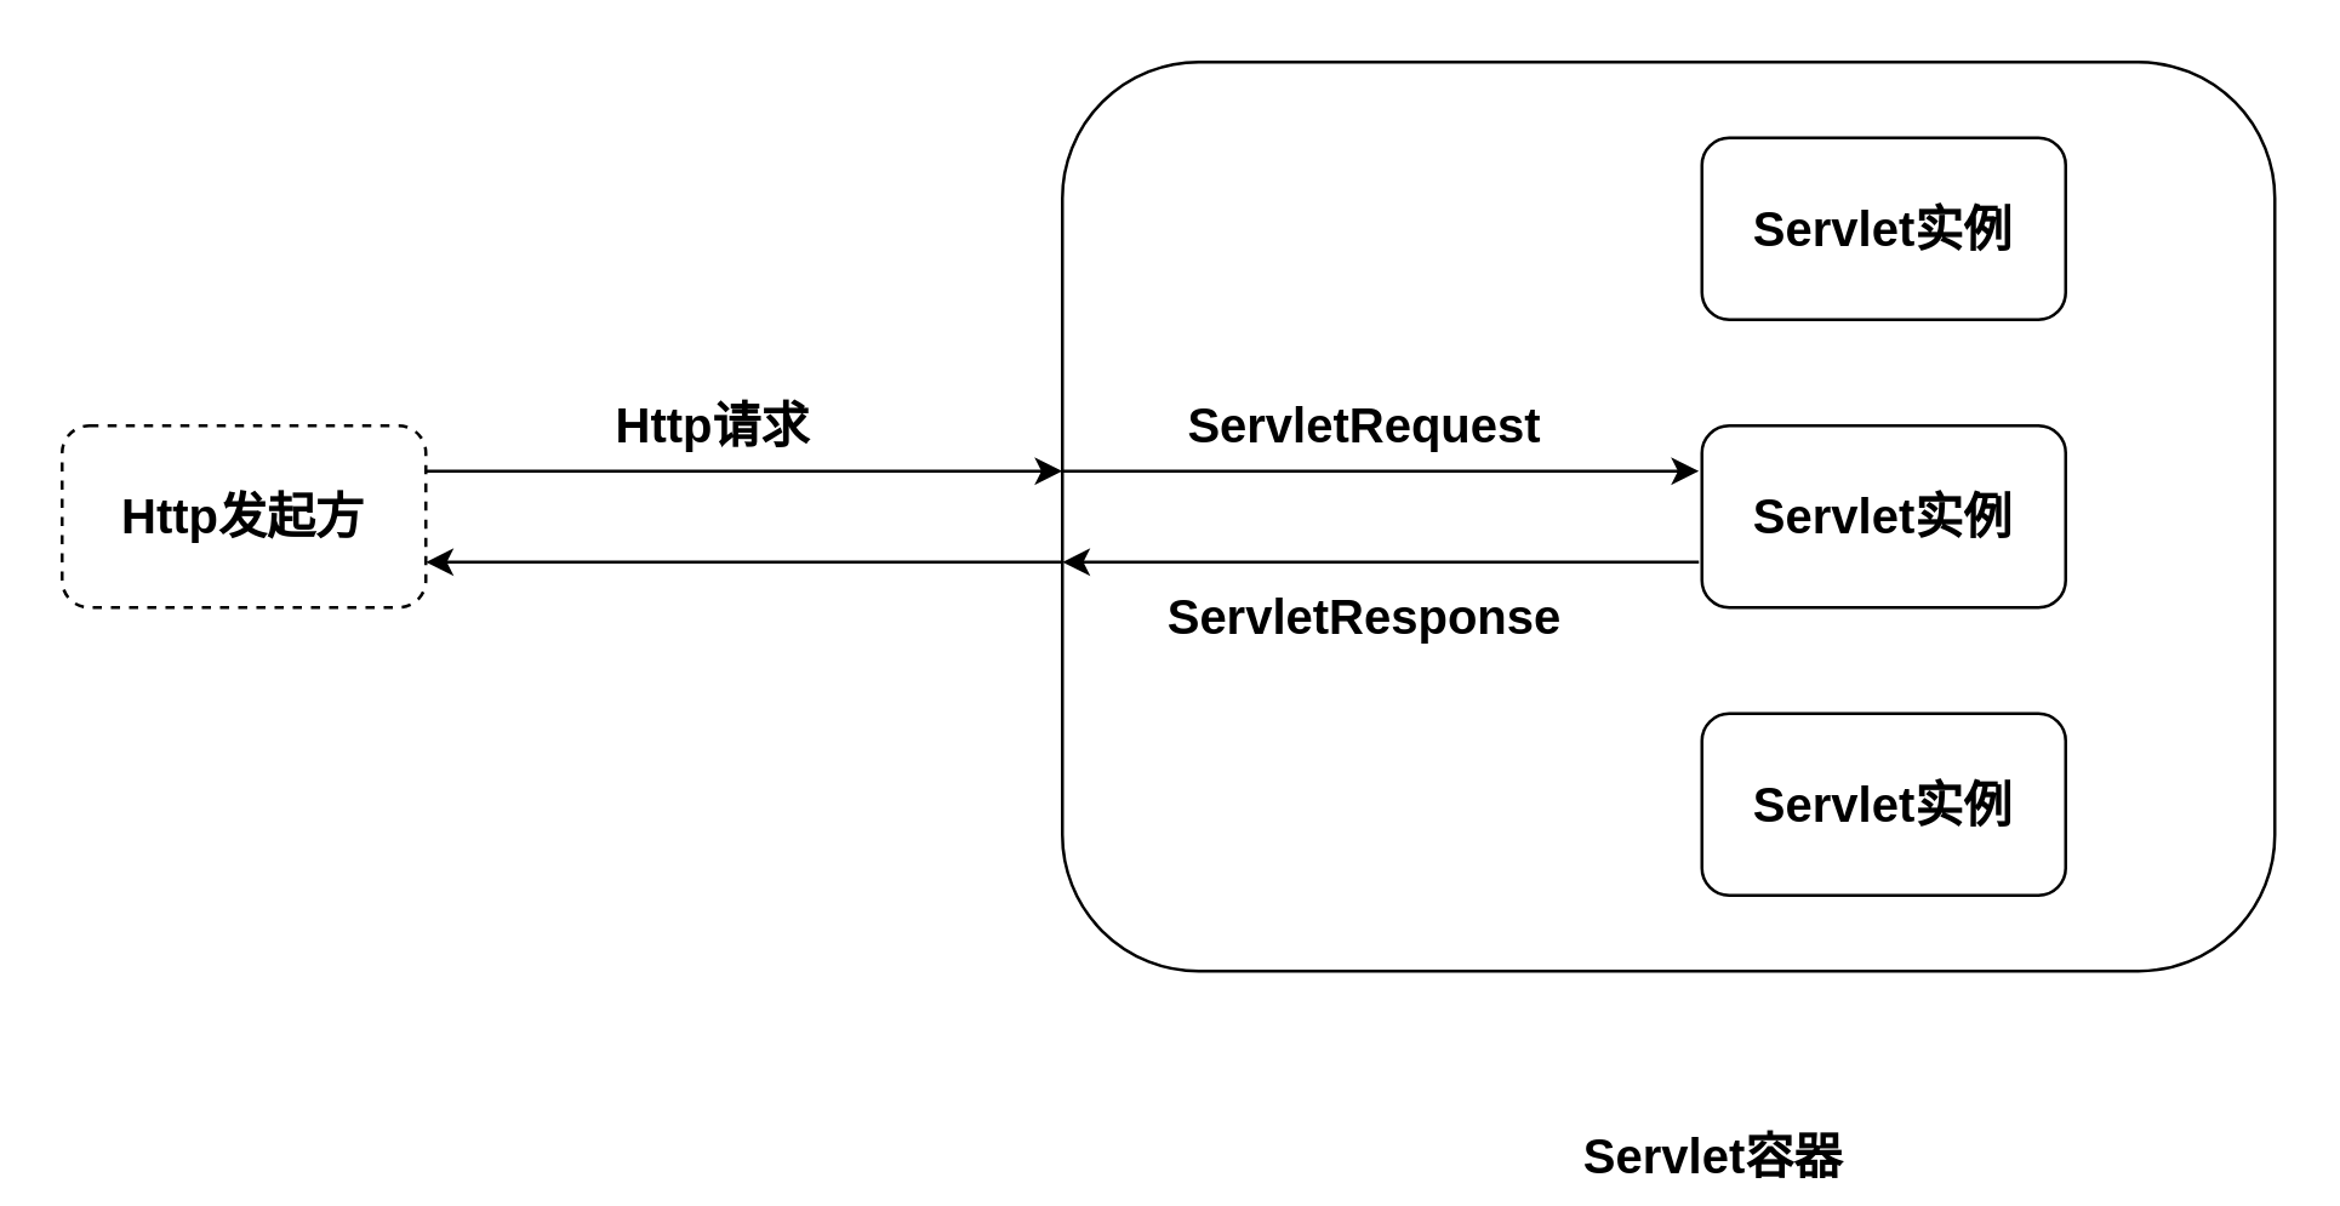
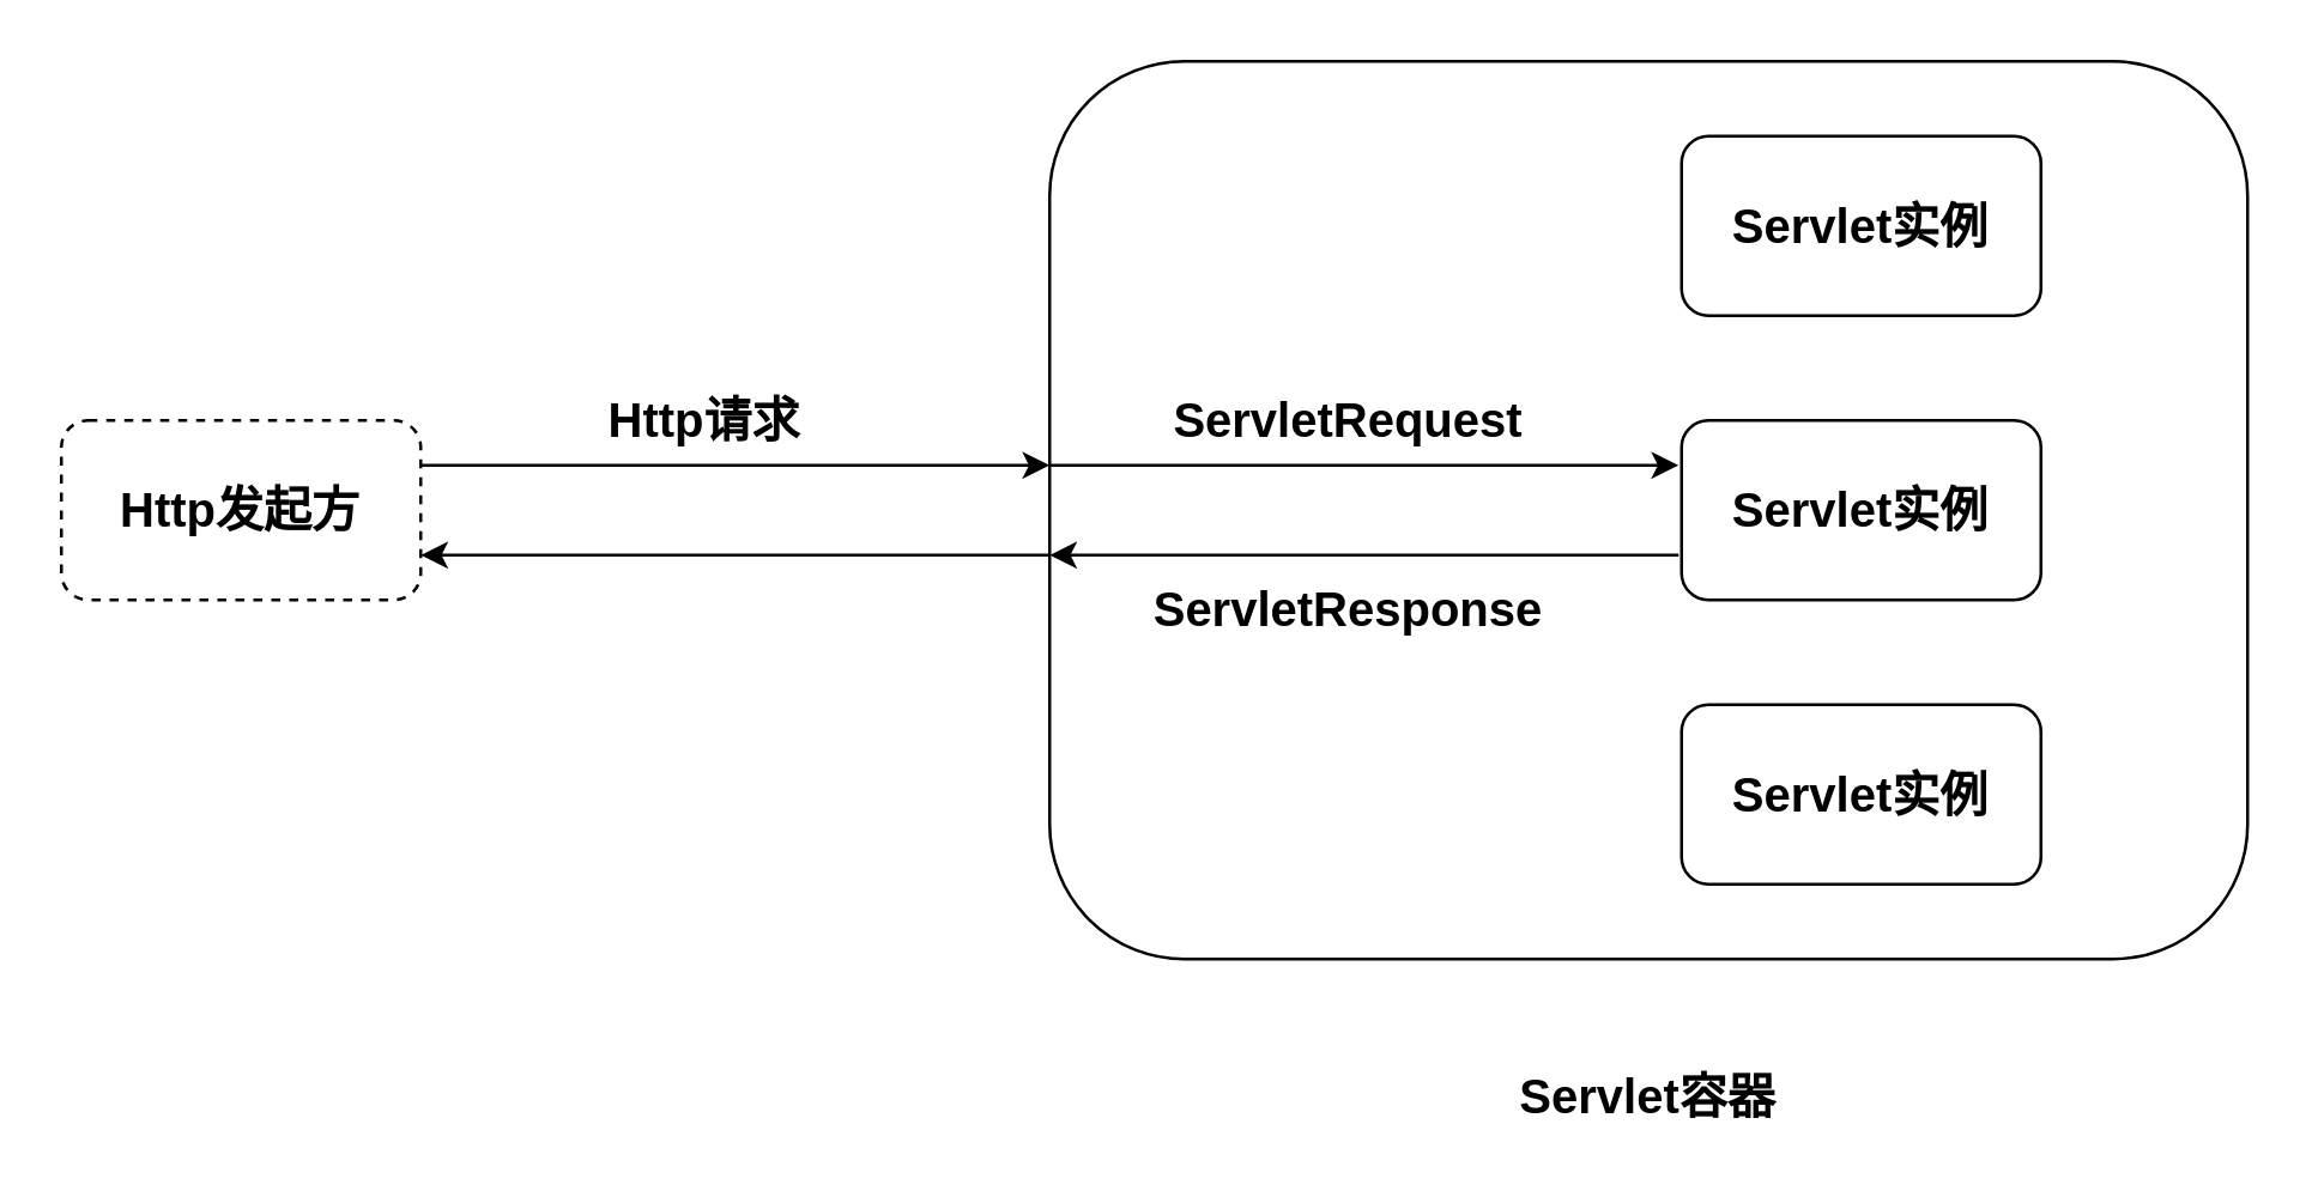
- <mxCell id="6" value="Servlet容器" style="text;html=1;strokeColor=none;fillColor=none;align=center;verticalAlign=middle;whiteSpace=wrap;rounded=0;fontSize=16;fontStyle=1" vertex="1" parent="1"><mxGeometry x="520" y="371" width="90" height="20" as="geometry" /></mxCell>
+ <mxCell id="6" value="Servlet容器" style="text;html=1;strokeColor=none;fillColor=none;align=center;verticalAlign=middle;whiteSpace=wrap;rounded=0;fontSize=16;fontStyle=1" vertex="1" parent="1"><mxGeometry x="505" y="356" width="90" height="20" as="geometry" /></mxCell>
